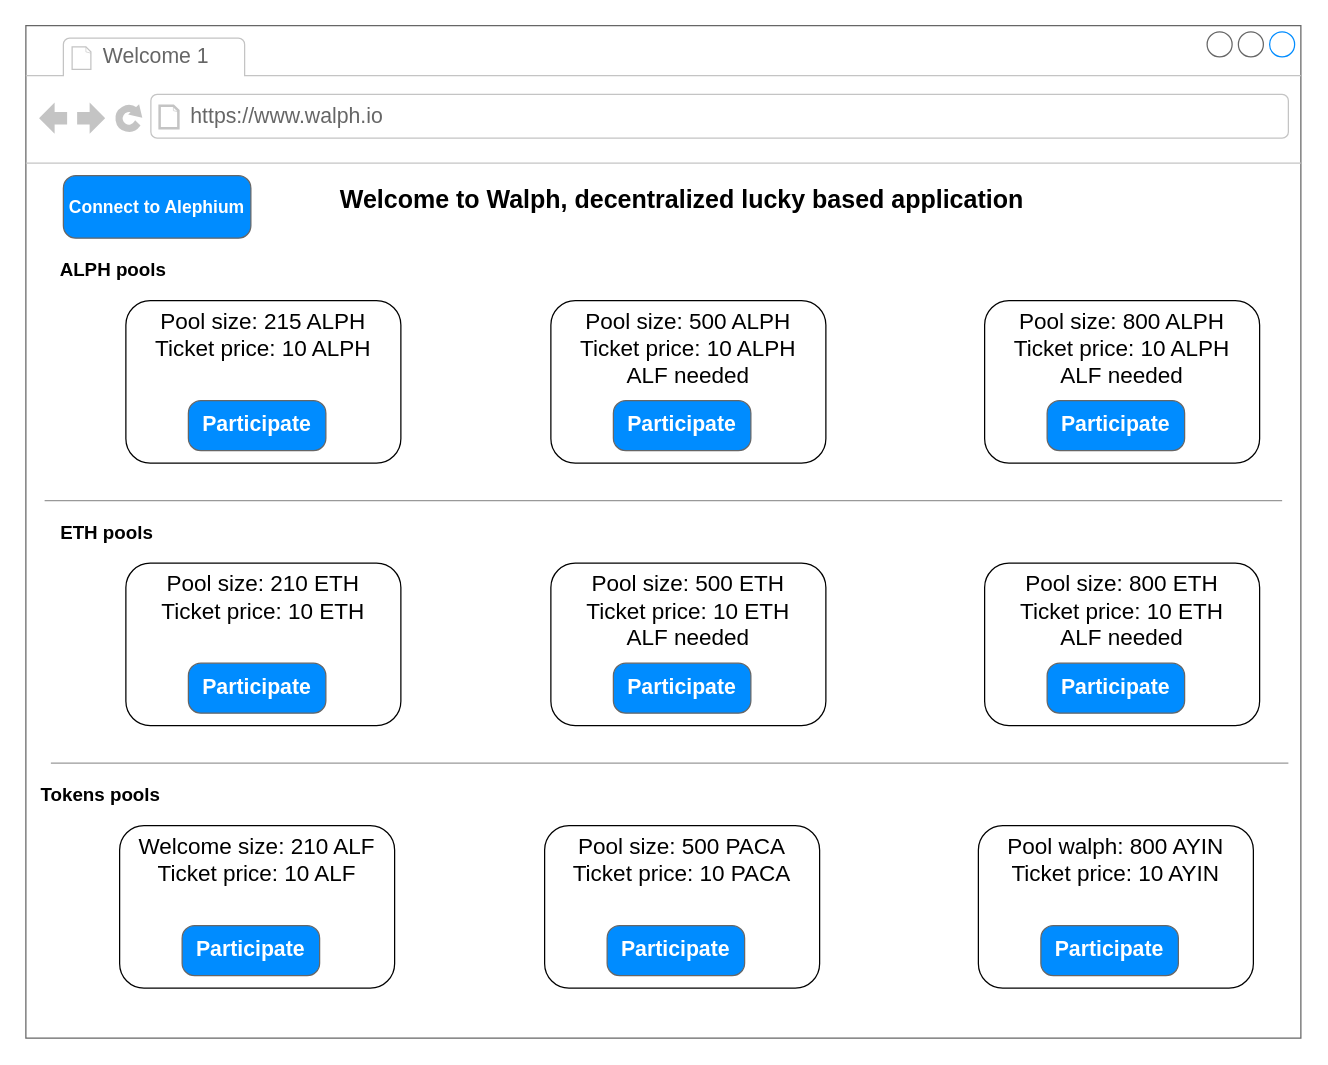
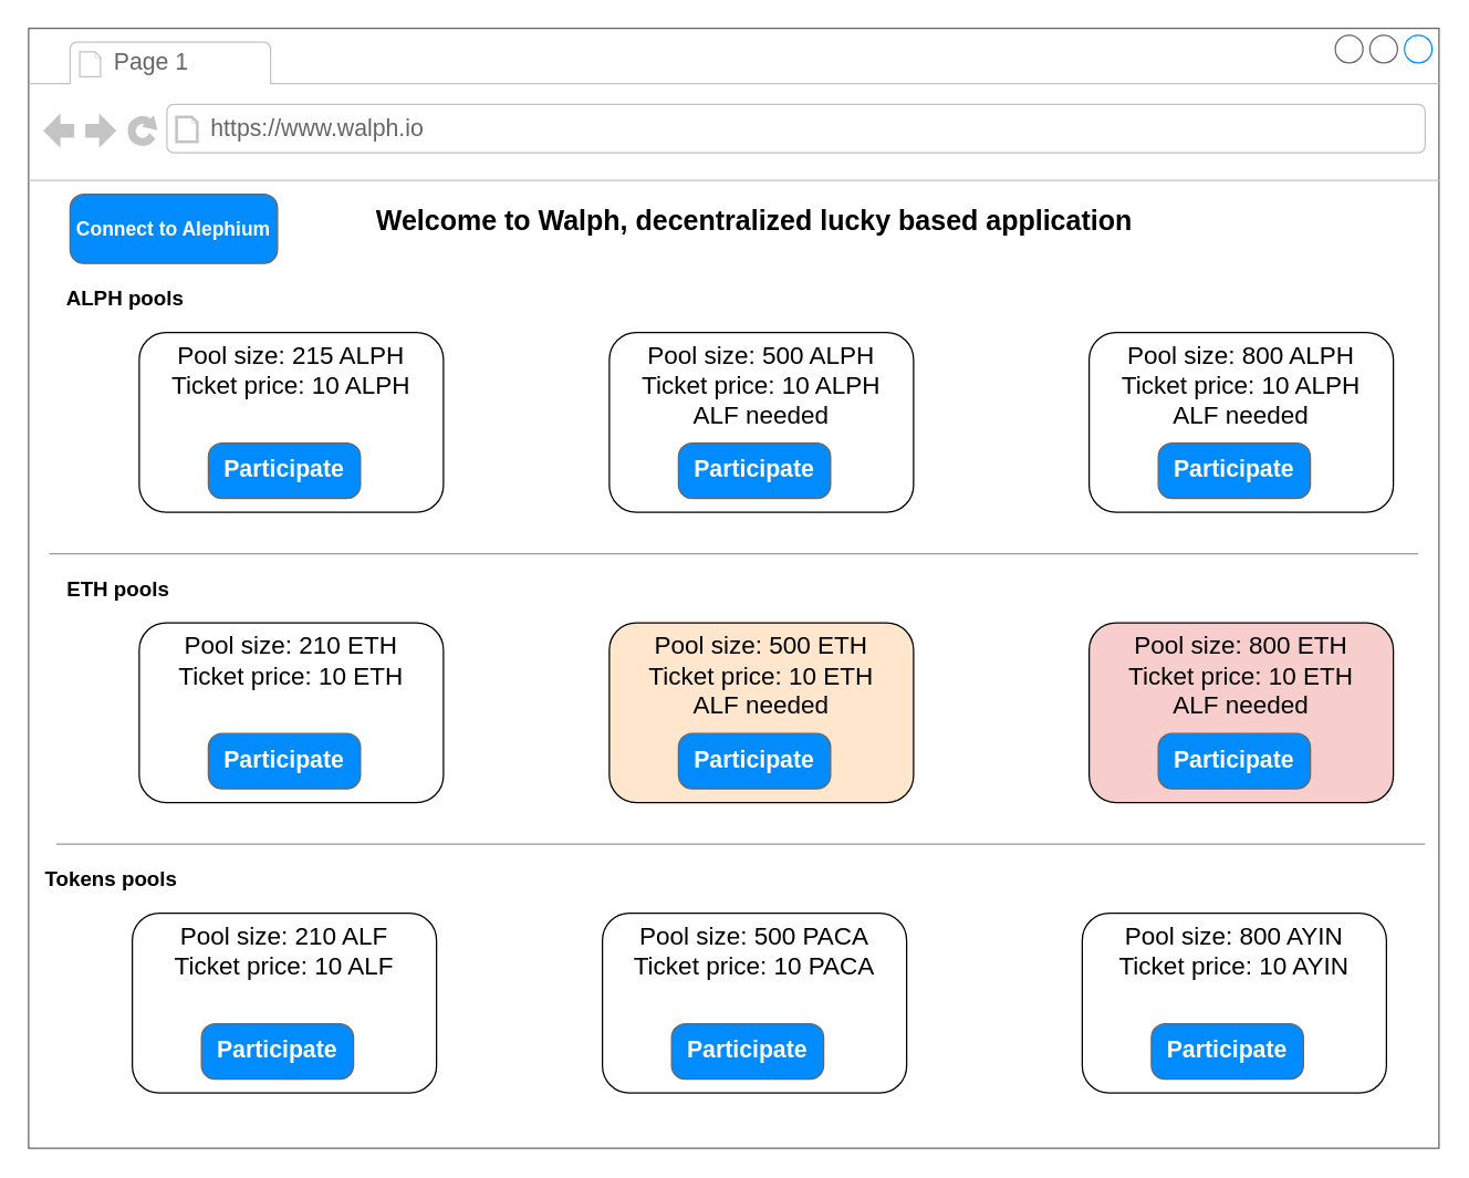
- <mxCell id="3" value="Welcome 1" style="strokeWidth=1;shadow=0;dashed=0;align=center;html=1;shape=mxgraph.mockup.containers.anchor;fontSize=17;fontColor=#666666;align=left;" parent="2" vertex="1"><mxGeometry x="60" y="12" width="110" height="26" as="geometry" /></mxCell>
+ <mxCell id="3" value="Page 1" style="strokeWidth=1;shadow=0;dashed=0;align=center;html=1;shape=mxgraph.mockup.containers.anchor;fontSize=17;fontColor=#666666;align=left;" parent="2" vertex="1"><mxGeometry x="60" y="12" width="110" height="26" as="geometry" /></mxCell>
- <mxCell id="25" value="Pool size: 500 ETH&lt;br style=&quot;font-size: 18px;&quot;&gt;Ticket price: 10 ETH&lt;br&gt;ALF needed" style="rounded=1;whiteSpace=wrap;html=1;verticalAlign=top;align=center;fontSize=18;labelPosition=center;verticalLabelPosition=middle;" parent="24" vertex="1"><mxGeometry width="220" height="130" as="geometry" /></mxCell>
+ <mxCell id="25" value="Pool size: 500 ETH&lt;br style=&quot;font-size: 18px;&quot;&gt;Ticket price: 10 ETH&lt;br&gt;ALF needed" style="rounded=1;whiteSpace=wrap;html=1;verticalAlign=top;align=center;fontSize=18;labelPosition=center;verticalLabelPosition=middle;fillColor=#ffe6cc;" parent="24" vertex="1"><mxGeometry width="220" height="130" as="geometry" /></mxCell>
- <mxCell id="19" value="Pool size: 800 ETH&lt;br style=&quot;font-size: 18px;&quot;&gt;Ticket price: 10 ETH&lt;br&gt;ALF needed" style="rounded=1;whiteSpace=wrap;html=1;verticalAlign=top;align=center;fontSize=18;labelPosition=center;verticalLabelPosition=middle;" parent="18" vertex="1"><mxGeometry width="220" height="130" as="geometry" /></mxCell>
+ <mxCell id="19" value="Pool size: 800 ETH&lt;br style=&quot;font-size: 18px;&quot;&gt;Ticket price: 10 ETH&lt;br&gt;ALF needed" style="rounded=1;whiteSpace=wrap;html=1;verticalAlign=top;align=center;fontSize=18;labelPosition=center;verticalLabelPosition=middle;fillColor=#f8cecc;" parent="18" vertex="1"><mxGeometry width="220" height="130" as="geometry" /></mxCell>
- <mxCell id="32" value="Welcome size: 210 ALF&lt;br style=&quot;font-size: 18px;&quot;&gt;Ticket price: 10 ALF" style="rounded=1;whiteSpace=wrap;html=1;verticalAlign=top;align=center;fontSize=18;labelPosition=center;verticalLabelPosition=middle;" parent="31" vertex="1"><mxGeometry width="220" height="130" as="geometry" /></mxCell>
+ <mxCell id="32" value="Pool size: 210 ALF&lt;br style=&quot;font-size: 18px;&quot;&gt;Ticket price: 10 ALF" style="rounded=1;whiteSpace=wrap;html=1;verticalAlign=top;align=center;fontSize=18;labelPosition=center;verticalLabelPosition=middle;" parent="31" vertex="1"><mxGeometry width="220" height="130" as="geometry" /></mxCell>
- <mxCell id="29" value="Pool walph: 800 AYIN&lt;br style=&quot;font-size: 18px;&quot;&gt;Ticket price: 10 AYIN&lt;br&gt;" style="rounded=1;whiteSpace=wrap;html=1;verticalAlign=top;align=center;fontSize=18;labelPosition=center;verticalLabelPosition=middle;" parent="28" vertex="1"><mxGeometry width="220" height="130" as="geometry" /></mxCell>
+ <mxCell id="29" value="Pool size: 800 AYIN&lt;br style=&quot;font-size: 18px;&quot;&gt;Ticket price: 10 AYIN&lt;br&gt;" style="rounded=1;whiteSpace=wrap;html=1;verticalAlign=top;align=center;fontSize=18;labelPosition=center;verticalLabelPosition=middle;" parent="28" vertex="1"><mxGeometry width="220" height="130" as="geometry" /></mxCell>
